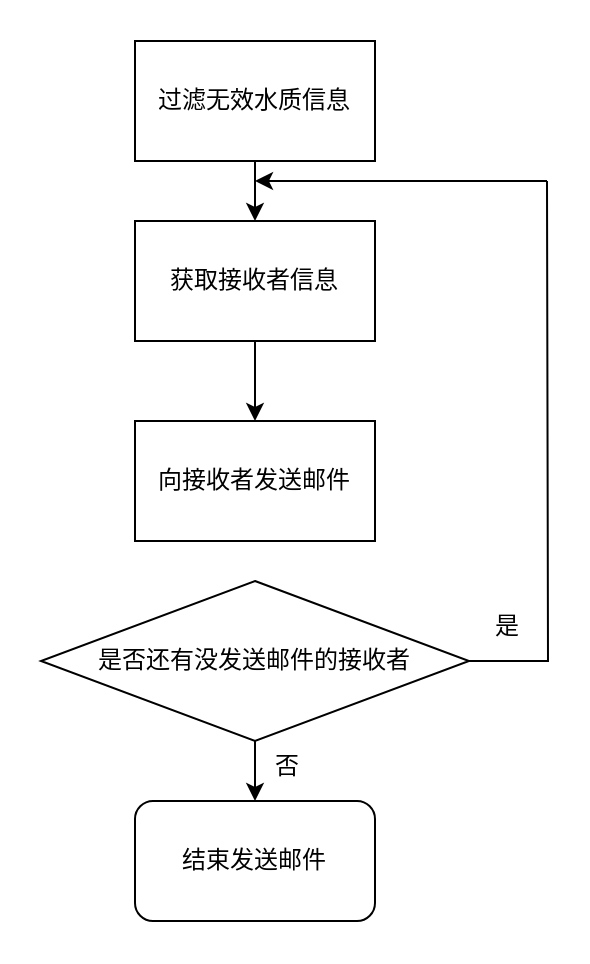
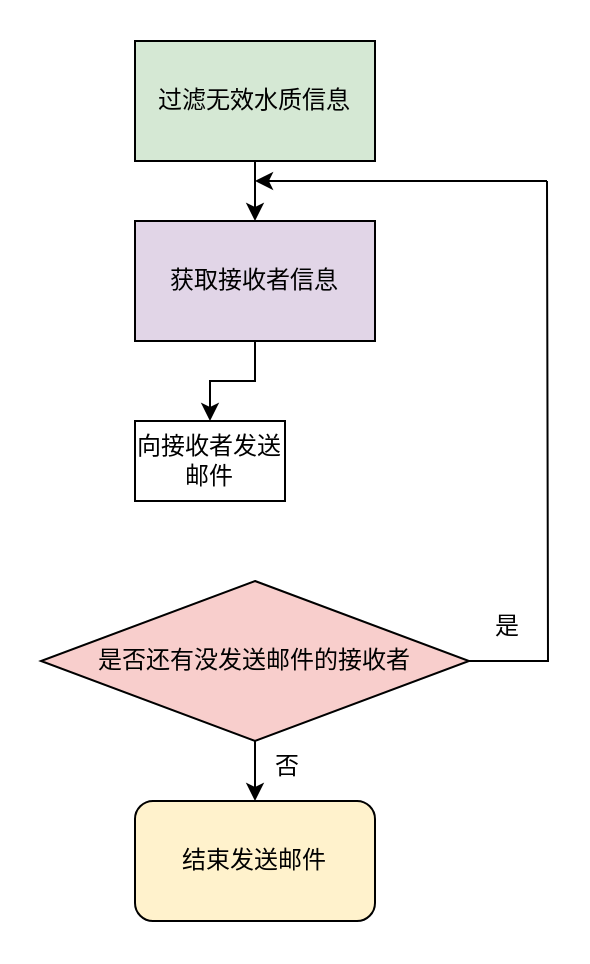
- <mxCell id="3" value="过滤无效水质信息" style="rounded=0;whiteSpace=wrap;html=1;" vertex="1" parent="1"><mxGeometry x="67" y="20" width="120" height="60" as="geometry" /></mxCell>
+ <mxCell id="3" value="过滤无效水质信息" style="rounded=0;whiteSpace=wrap;html=1;fillColor=#d5e8d4;" vertex="1" parent="1"><mxGeometry x="67" y="20" width="120" height="60" as="geometry" /></mxCell>
- <mxCell id="5" value="获取接收者信息" style="rounded=0;whiteSpace=wrap;html=1;" vertex="1" parent="1"><mxGeometry x="67" y="110" width="120" height="60" as="geometry" /></mxCell>
+ <mxCell id="5" value="获取接收者信息" style="rounded=0;whiteSpace=wrap;html=1;fillColor=#e1d5e7;" vertex="1" parent="1"><mxGeometry x="67" y="110" width="120" height="60" as="geometry" /></mxCell>
- <mxCell id="6" value="向接收者发送邮件" style="rounded=0;whiteSpace=wrap;html=1;" vertex="1" parent="1"><mxGeometry x="67" y="210" width="120" height="60" as="geometry" /></mxCell>
+ <mxCell id="6" value="向接收者发送邮件" style="rounded=0;whiteSpace=wrap;html=1;" vertex="1" parent="1"><mxGeometry x="67" y="210" width="75" height="40" as="geometry" /></mxCell>
- <mxCell id="9" value="是否还有没发送邮件的接收者" style="rhombus;whiteSpace=wrap;html=1;" vertex="1" parent="1"><mxGeometry x="20" y="290" width="214" height="80" as="geometry" /></mxCell>
+ <mxCell id="9" value="是否还有没发送邮件的接收者" style="rhombus;whiteSpace=wrap;html=1;fillColor=#f8cecc;" vertex="1" parent="1"><mxGeometry x="20" y="290" width="214" height="80" as="geometry" /></mxCell>
- <mxCell id="11" value="结束发送邮件" style="rounded=1;whiteSpace=wrap;html=1;" vertex="1" parent="1"><mxGeometry x="67" y="400" width="120" height="60" as="geometry" /></mxCell>
+ <mxCell id="11" value="结束发送邮件" style="rounded=1;whiteSpace=wrap;html=1;fillColor=#fff2cc;" vertex="1" parent="1"><mxGeometry x="67" y="400" width="120" height="60" as="geometry" /></mxCell>
